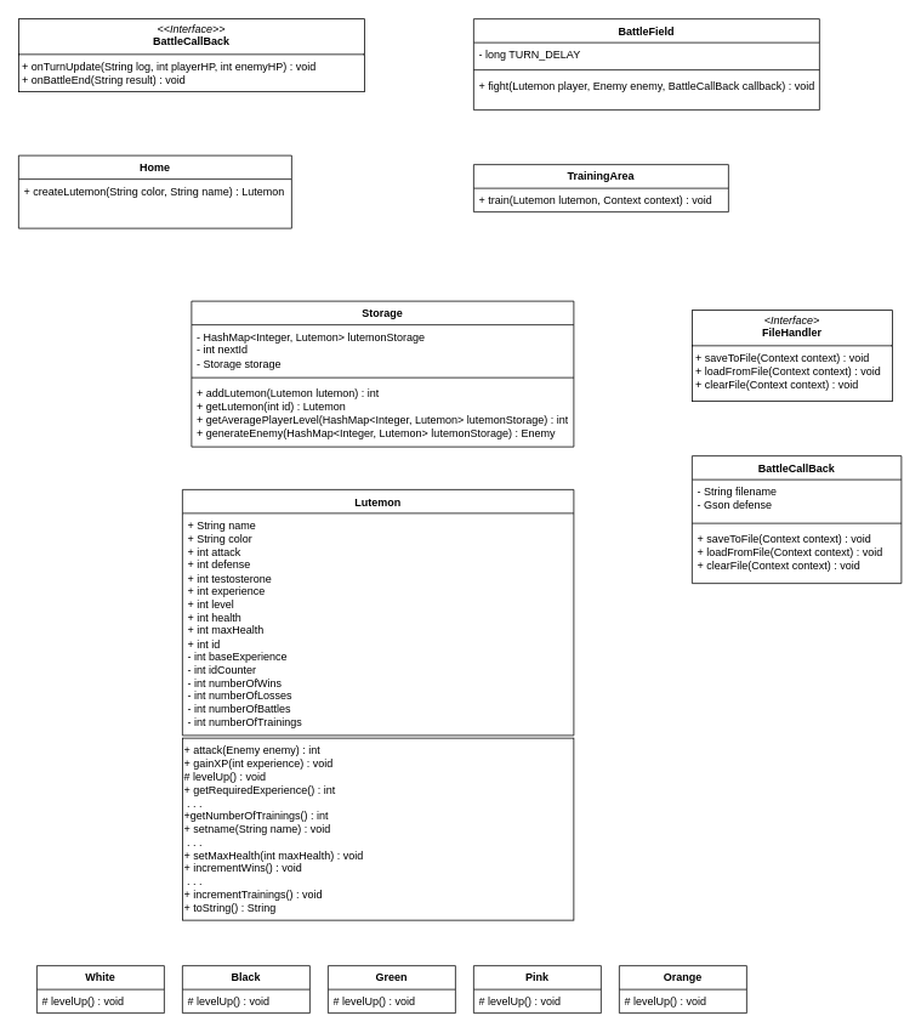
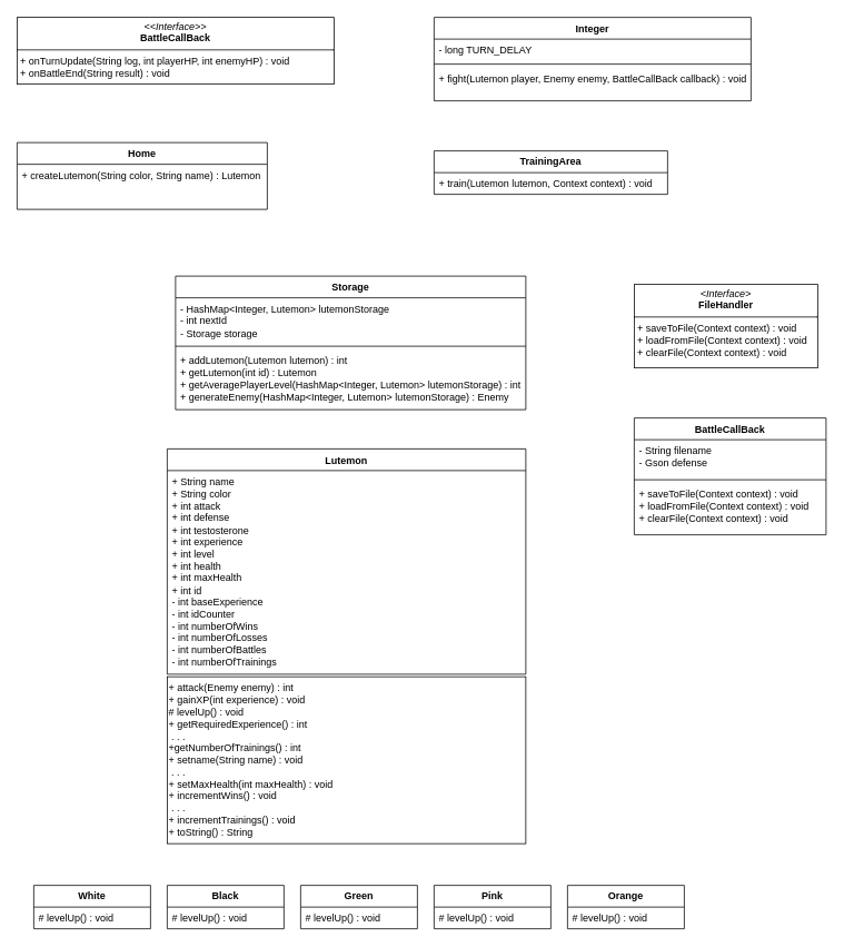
- <mxCell id="9" value="BattleField" style="swimlane;fontStyle=1;align=center;verticalAlign=top;childLayout=stackLayout;horizontal=1;startSize=26;horizontalStack=0;resizeParent=1;resizeParentMax=0;resizeLast=0;collapsible=1;marginBottom=0;whiteSpace=wrap;html=1;" vertex="1" parent="1"><mxGeometry x="520" y="20" width="380" height="100" as="geometry" /></mxCell>
+ <mxCell id="9" value="Integer" style="swimlane;fontStyle=1;align=center;verticalAlign=top;childLayout=stackLayout;horizontal=1;startSize=26;horizontalStack=0;resizeParent=1;resizeParentMax=0;resizeLast=0;collapsible=1;marginBottom=0;whiteSpace=wrap;html=1;" vertex="1" parent="1"><mxGeometry x="520" y="20" width="380" height="100" as="geometry" /></mxCell>
